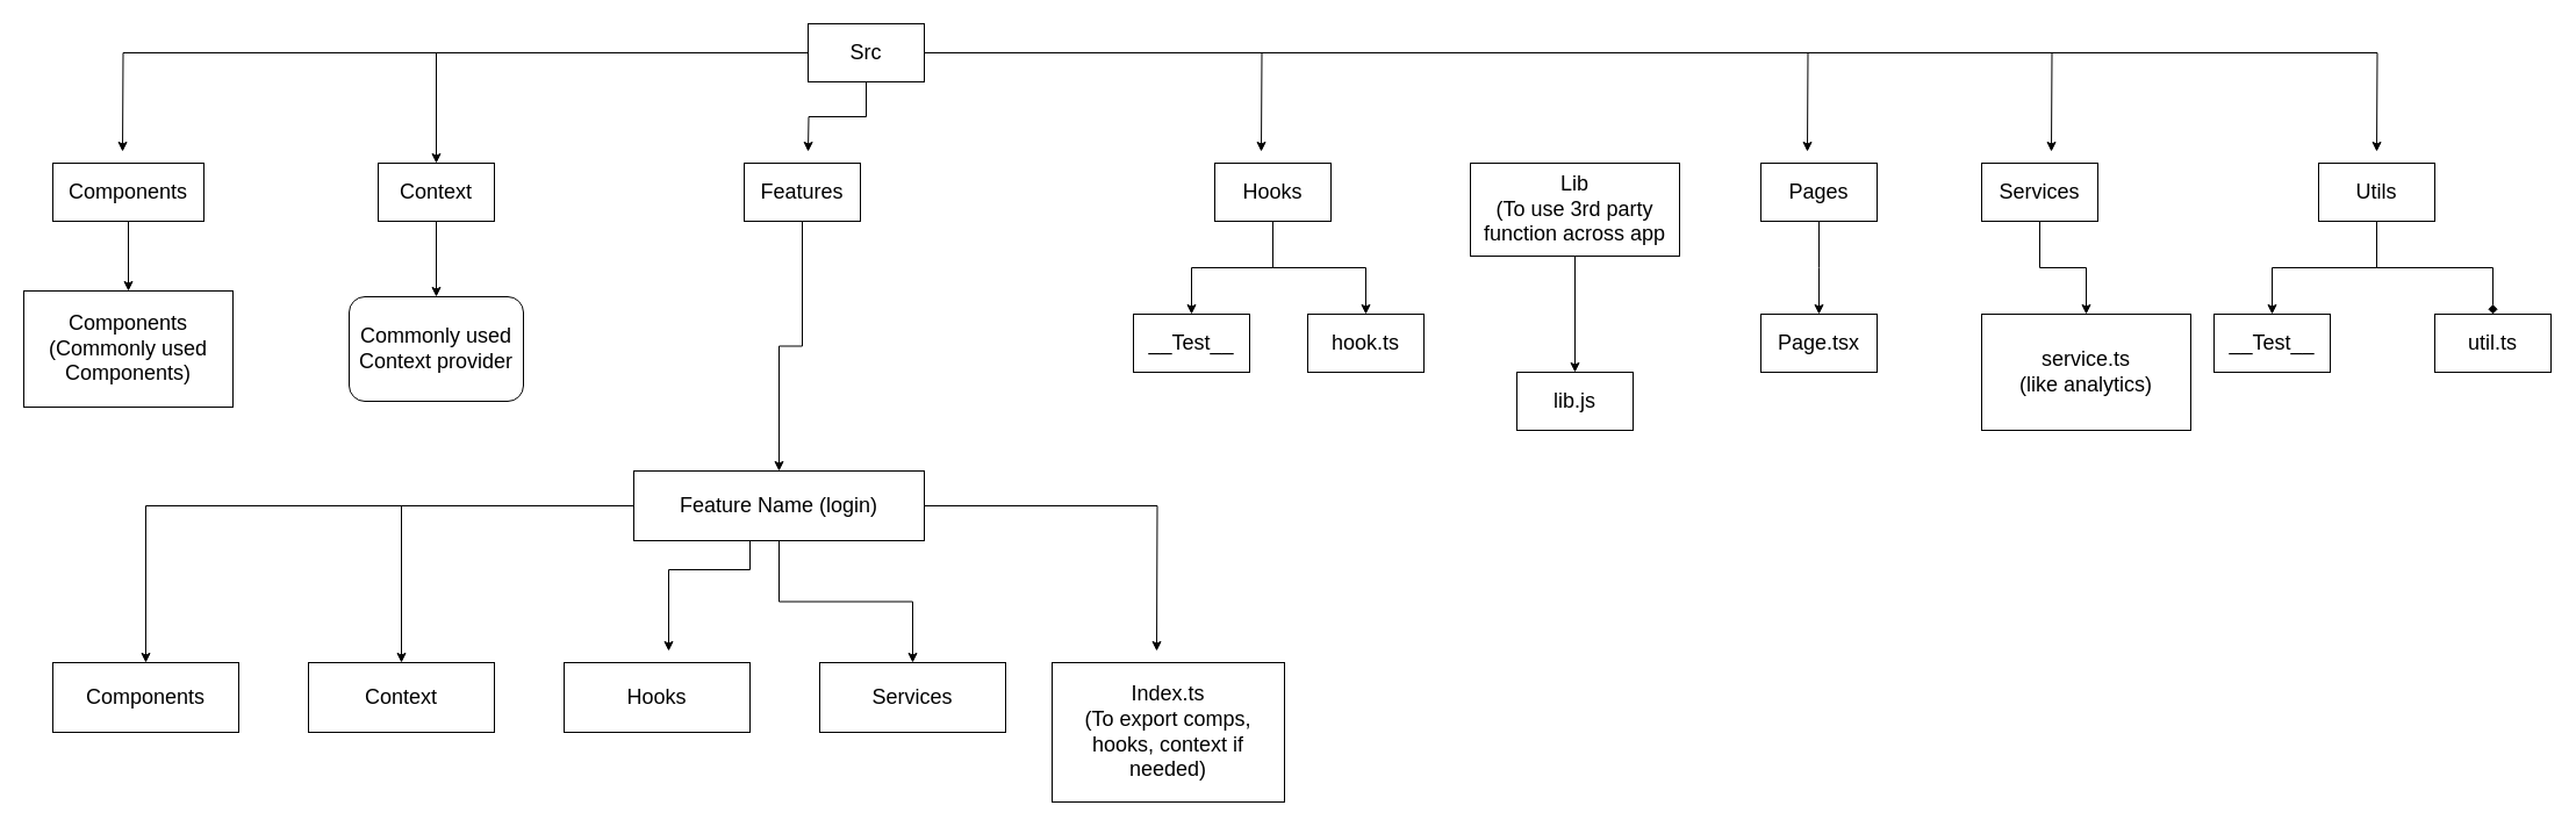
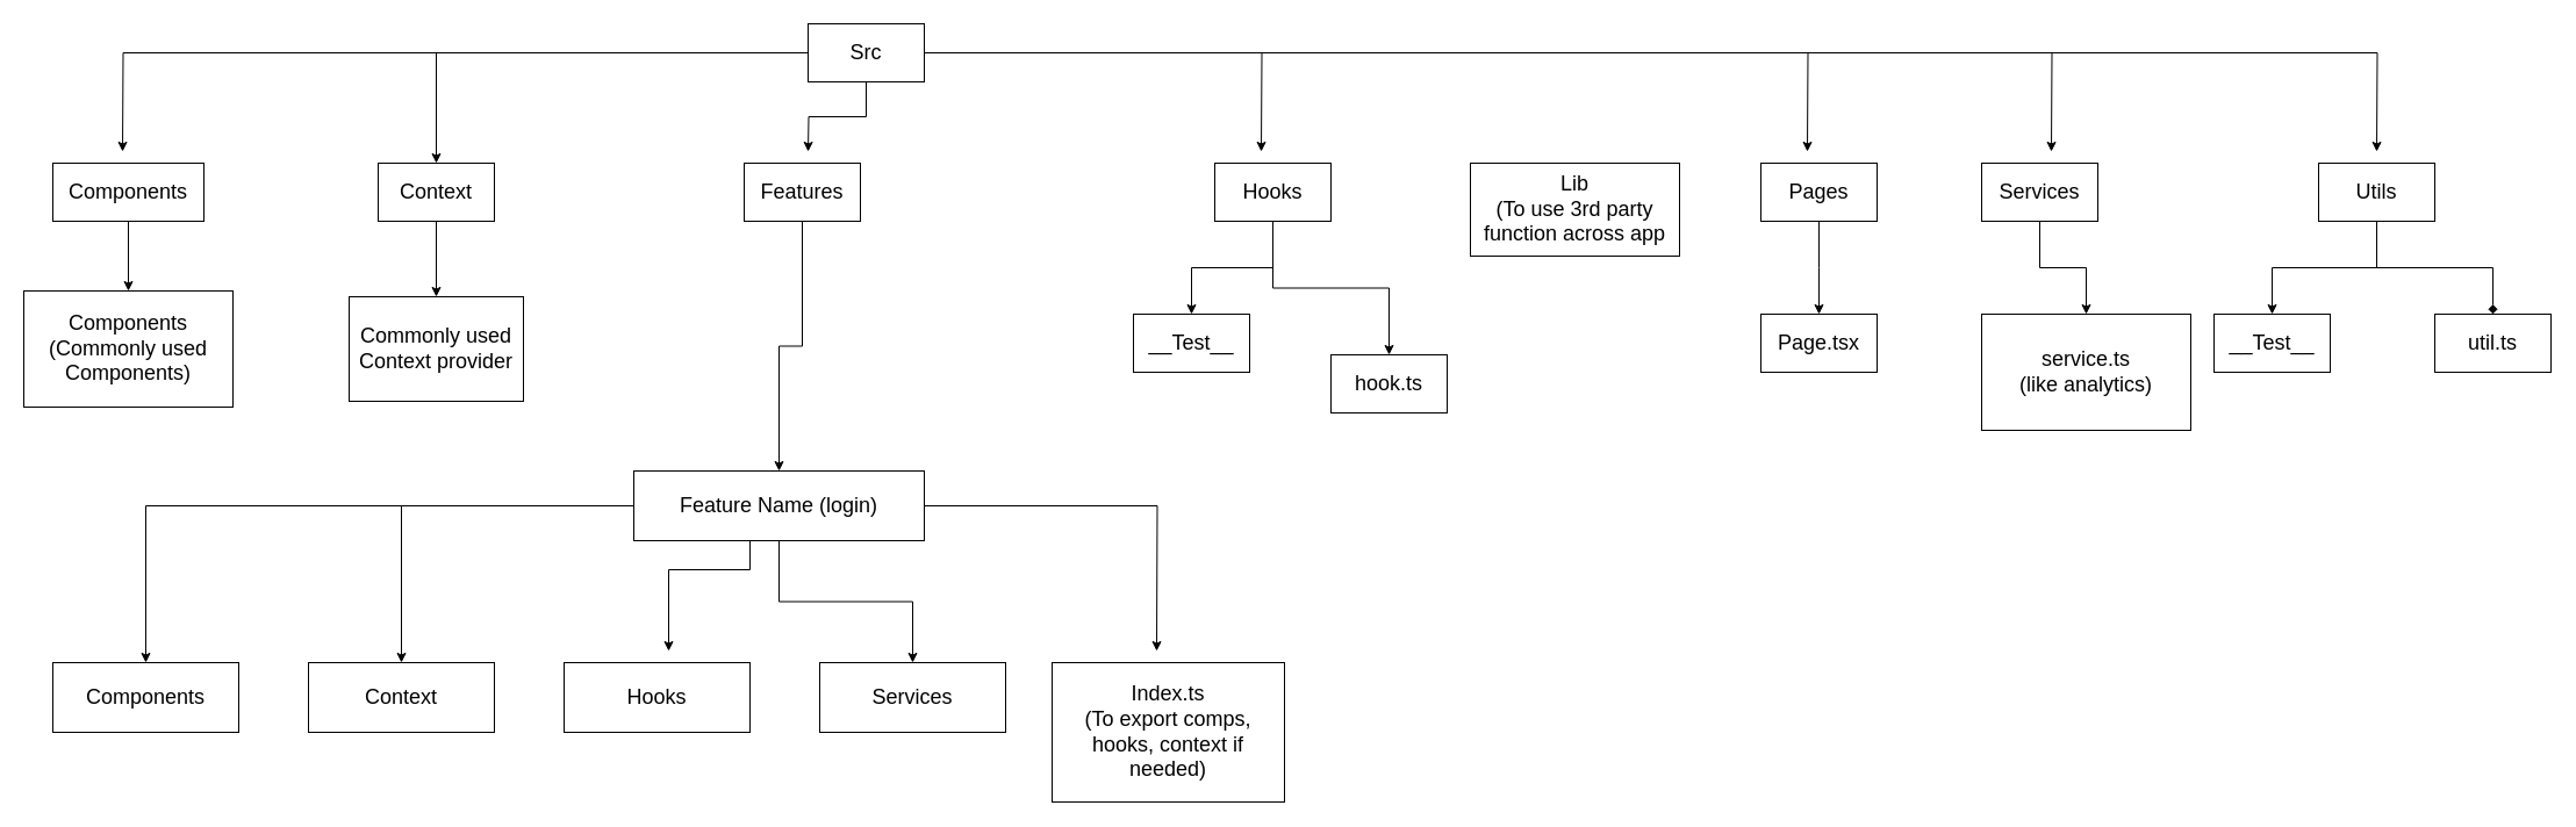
- <mxCell id="19" value="" style="edgeStyle=orthogonalEdgeStyle;rounded=0;orthogonalLoop=1;jettySize=auto;html=1;fontSize=18;" edge="1" parent="1" source="20" target="38"><mxGeometry relative="1" as="geometry" /></mxCell>
- <mxCell id="37" value="hook.ts" style="rounded=0;whiteSpace=wrap;html=1;fontSize=18;" vertex="1" parent="1"><mxGeometry x="1125" y="270" width="100" height="50" as="geometry" /></mxCell>
+ <mxCell id="37" value="hook.ts" style="rounded=0;whiteSpace=wrap;html=1;fontSize=18;" vertex="1" parent="1"><mxGeometry x="1145" y="305" width="100" height="50" as="geometry" /></mxCell>
- <mxCell id="24" value="Commonly used Context provider" style="whiteSpace=wrap;html=1;fontSize=18;rounded=1;" vertex="1" parent="1"><mxGeometry x="300" y="255" width="150" height="90" as="geometry" /></mxCell>
+ <mxCell id="24" value="Commonly used Context provider" style="rounded=0;whiteSpace=wrap;html=1;fontSize=18;" vertex="1" parent="1"><mxGeometry x="300" y="255" width="150" height="90" as="geometry" /></mxCell>
- <mxCell id="38" value="lib.js" style="rounded=0;whiteSpace=wrap;html=1;fontSize=18;" vertex="1" parent="1"><mxGeometry x="1305" y="320" width="100" height="50" as="geometry" /></mxCell>
